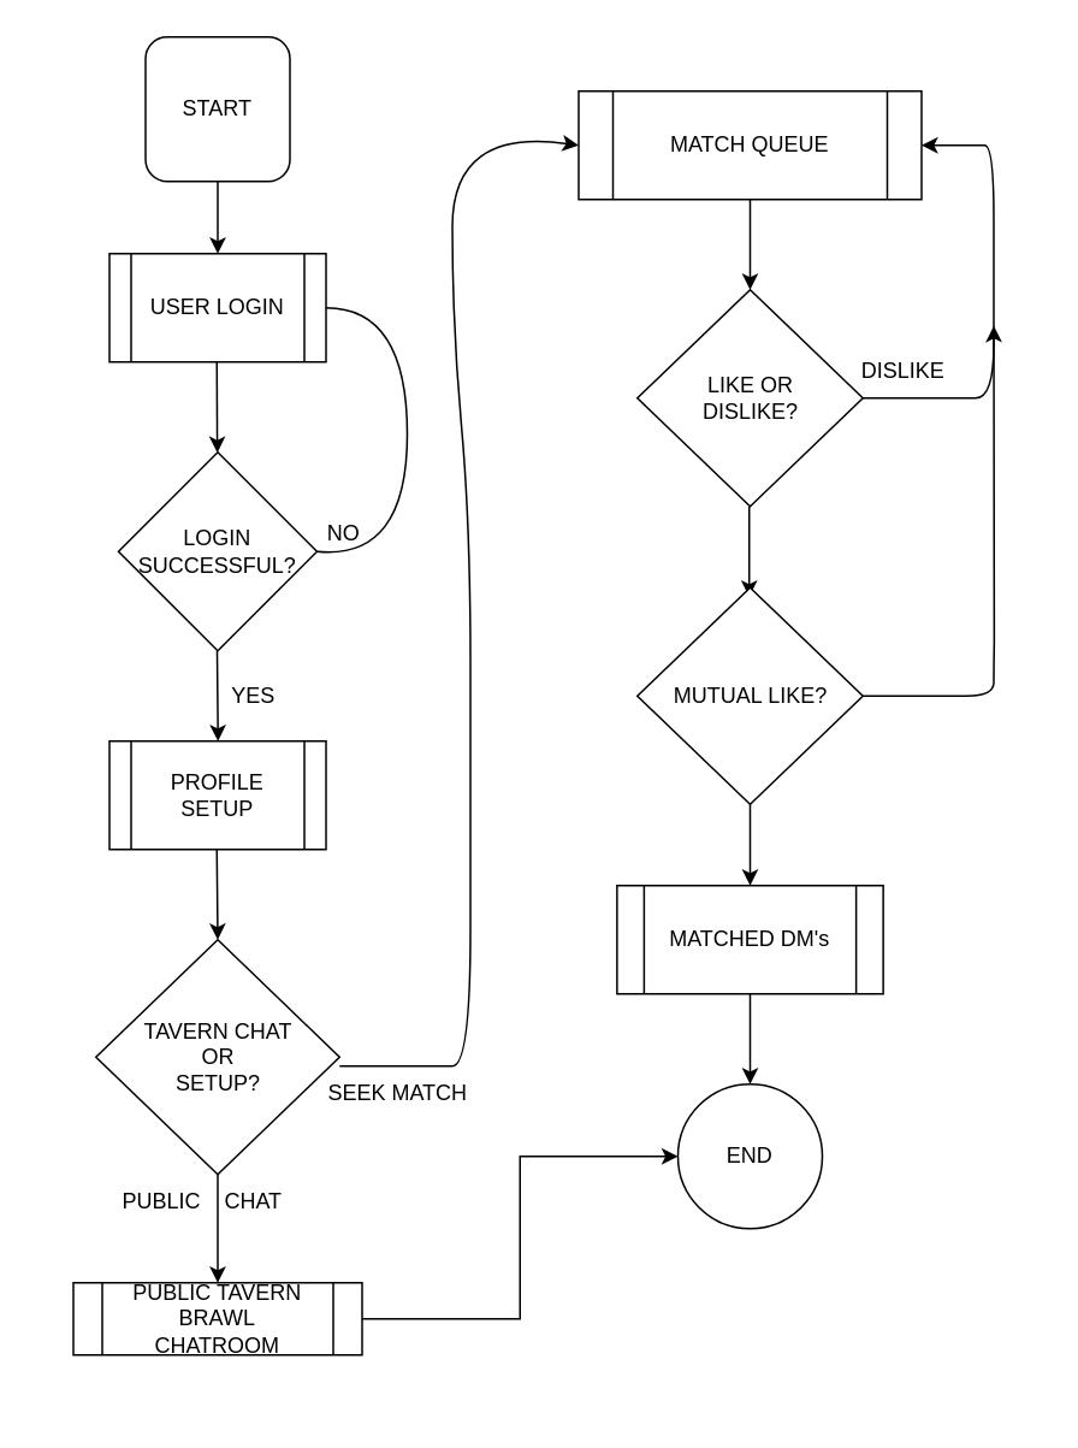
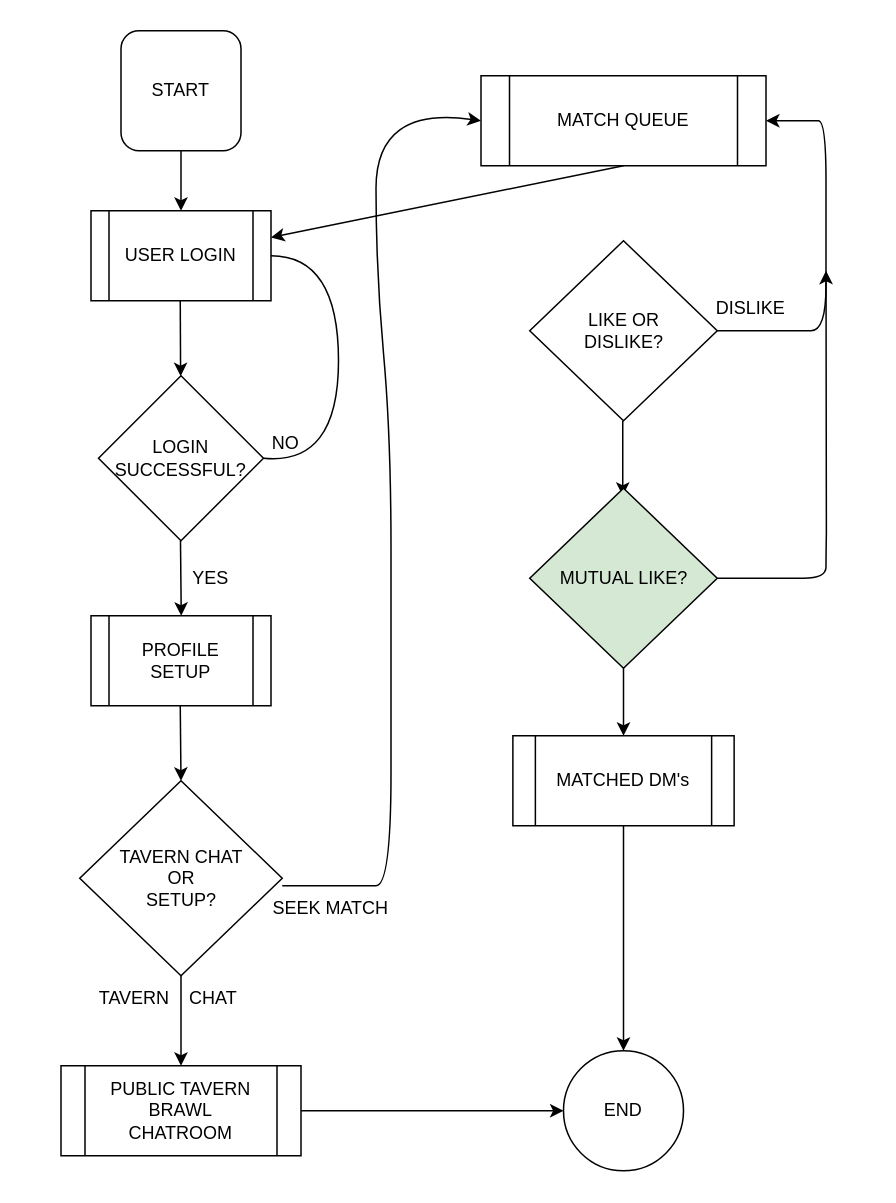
- <mxCell id="21" value="" style="endArrow=classic;html=1;rounded=0;exitX=0.5;exitY=1;exitDx=0;exitDy=0;" parent="1" source="20" target="22" edge="1"><mxGeometry width="50" height="50" relative="1" as="geometry"><mxPoint x="425" y="240" as="sourcePoint" /><mxPoint x="415" y="200" as="targetPoint" /></mxGeometry></mxCell>
+ <mxCell id="21" value="" style="endArrow=classic;html=1;rounded=0;exitX=0.5;exitY=1;exitDx=0;exitDy=0;" parent="1" source="20" target="4" edge="1"><mxGeometry width="50" height="50" relative="1" as="geometry"><mxPoint x="425" y="240" as="sourcePoint" /><mxPoint x="415" y="200" as="targetPoint" /></mxGeometry></mxCell>
- <mxCell id="26" value="MUTUAL LIKE?" style="rhombus;whiteSpace=wrap;html=1;" parent="1" vertex="1"><mxGeometry x="352.5" y="325" width="125" height="120" as="geometry" /></mxCell>
+ <mxCell id="26" value="MUTUAL LIKE?" style="rhombus;whiteSpace=wrap;html=1;fillColor=#d5e8d4;" parent="1" vertex="1"><mxGeometry x="352.5" y="325" width="125" height="120" as="geometry" /></mxCell>
- <mxCell id="31" value="END" style="ellipse;whiteSpace=wrap;html=1;aspect=fixed;" parent="1" vertex="1"><mxGeometry x="375" y="600" width="80" height="80" as="geometry" /></mxCell>
+ <mxCell id="31" value="END" style="ellipse;whiteSpace=wrap;html=1;aspect=fixed;" parent="1" vertex="1"><mxGeometry x="375" y="700" width="80" height="80" as="geometry" /></mxCell>
- <mxCell id="17" value="PUBLIC&amp;nbsp; &amp;nbsp; CHAT&amp;nbsp;&amp;nbsp;" style="text;html=1;align=center;verticalAlign=middle;whiteSpace=wrap;rounded=0;" parent="1" vertex="1"><mxGeometry x="20" y="650" width="190" height="30" as="geometry" /></mxCell>
+ <mxCell id="17" value="TAVERN&amp;nbsp; &amp;nbsp; CHAT&amp;nbsp;&amp;nbsp;" style="text;html=1;align=center;verticalAlign=middle;whiteSpace=wrap;rounded=0;" parent="1" vertex="1"><mxGeometry x="20" y="650" width="190" height="30" as="geometry" /></mxCell>
- <mxCell id="14" value="&lt;div&gt;PUBLIC TAVERN BRAWL&lt;/div&gt;&lt;div&gt;CHATROOM&lt;/div&gt;" style="shape=process;whiteSpace=wrap;html=1;backgroundOutline=1;" parent="1" vertex="1"><mxGeometry x="40" y="710" width="160" height="40" as="geometry" /></mxCell>
+ <mxCell id="14" value="&lt;div&gt;PUBLIC TAVERN BRAWL&lt;/div&gt;&lt;div&gt;CHATROOM&lt;/div&gt;" style="shape=process;whiteSpace=wrap;html=1;backgroundOutline=1;" parent="1" vertex="1"><mxGeometry x="40" y="710" width="160" height="60" as="geometry" /></mxCell>
